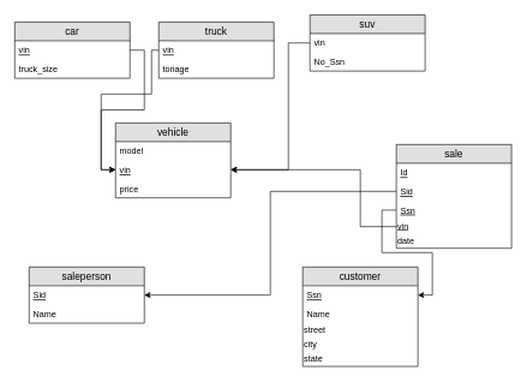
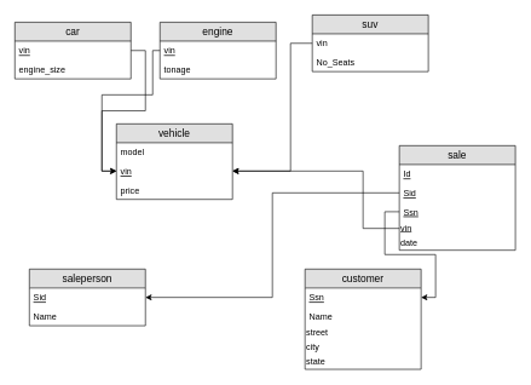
- <mxCell id="9" value="truck" style="swimlane;fontStyle=0;childLayout=stackLayout;horizontal=1;startSize=26;fillColor=#e0e0e0;horizontalStack=0;resizeParent=1;resizeParentMax=0;resizeLast=0;collapsible=1;marginBottom=0;swimlaneFillColor=#ffffff;align=center;fontSize=14;" vertex="1" parent="1"><mxGeometry x="220" y="30" width="160" height="78" as="geometry" /></mxCell>
+ <mxCell id="9" value="engine" style="swimlane;fontStyle=0;childLayout=stackLayout;horizontal=1;startSize=26;fillColor=#e0e0e0;horizontalStack=0;resizeParent=1;resizeParentMax=0;resizeLast=0;collapsible=1;marginBottom=0;swimlaneFillColor=#ffffff;align=center;fontSize=14;" vertex="1" parent="1"><mxGeometry x="220" y="30" width="160" height="78" as="geometry" /></mxCell>
- <mxCell id="14" value="No_Ssn" style="text;strokeColor=none;fillColor=none;spacingLeft=4;spacingRight=4;overflow=hidden;rotatable=0;points=[[0,0.5],[1,0.5]];portConstraint=eastwest;fontSize=12;" vertex="1" parent="12"><mxGeometry y="52" width="160" height="26" as="geometry" /></mxCell>
+ <mxCell id="14" value="No_Seats" style="text;strokeColor=none;fillColor=none;spacingLeft=4;spacingRight=4;overflow=hidden;rotatable=0;points=[[0,0.5],[1,0.5]];portConstraint=eastwest;fontSize=12;" vertex="1" parent="12"><mxGeometry y="52" width="160" height="26" as="geometry" /></mxCell>
- <mxCell id="8" value="truck_size" style="text;strokeColor=none;fillColor=none;spacingLeft=4;spacingRight=4;overflow=hidden;rotatable=0;points=[[0,0.5],[1,0.5]];portConstraint=eastwest;fontSize=12;" vertex="1" parent="6"><mxGeometry y="52" width="160" height="26" as="geometry" /></mxCell>
+ <mxCell id="8" value="engine_size" style="text;strokeColor=none;fillColor=none;spacingLeft=4;spacingRight=4;overflow=hidden;rotatable=0;points=[[0,0.5],[1,0.5]];portConstraint=eastwest;fontSize=12;" vertex="1" parent="6"><mxGeometry y="52" width="160" height="26" as="geometry" /></mxCell>
